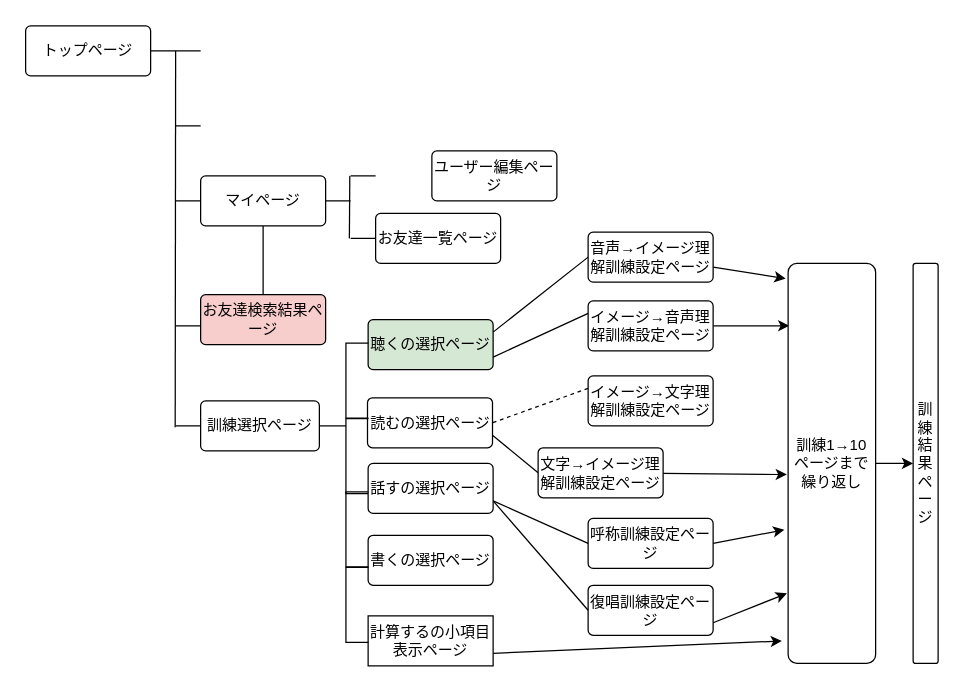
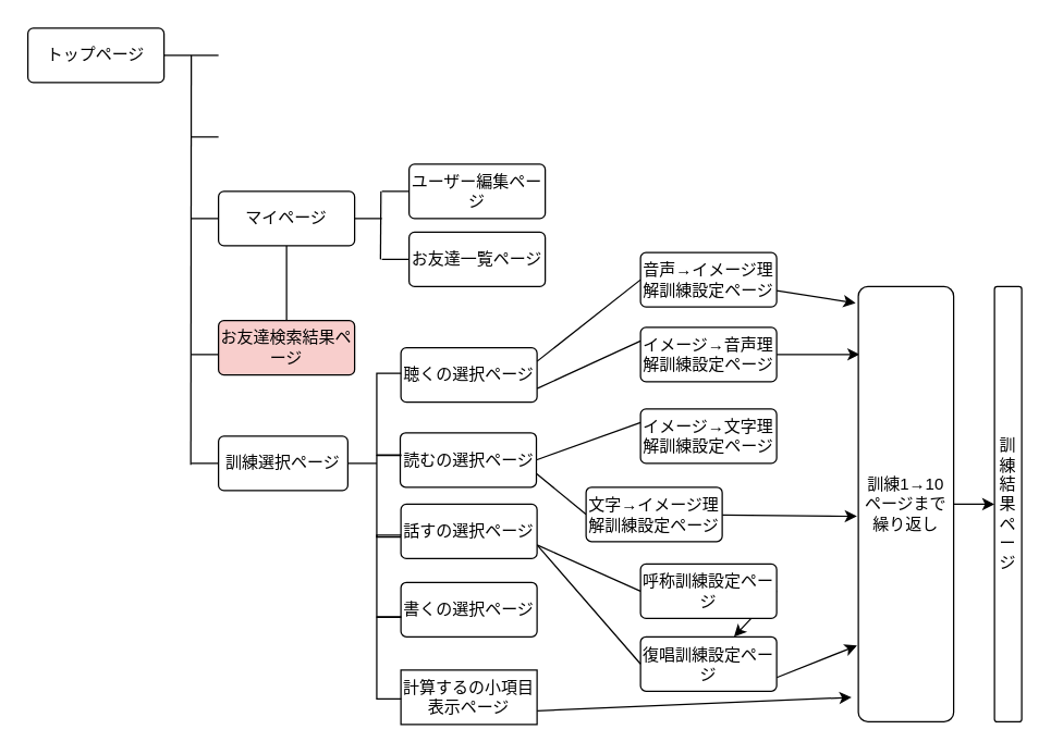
- <mxCell id="9" value="ユーザー編集ページ" style="rounded=1;arcSize=10;whiteSpace=wrap;html=1;align=center;" parent="1" vertex="1"><mxGeometry x="345" y="120" width="100" height="40" as="geometry" /></mxCell>
+ <mxCell id="9" value="ユーザー編集ページ" style="rounded=1;arcSize=10;whiteSpace=wrap;html=1;align=center;" parent="1" vertex="1"><mxGeometry x="300" y="120" width="100" height="40" as="geometry" /></mxCell>
- <mxCell id="26" value="聴くの選択ページ" style="rounded=1;arcSize=10;whiteSpace=wrap;html=1;align=center;fillColor=#d5e8d4;" parent="1" vertex="1"><mxGeometry x="294" y="255" width="100" height="40" as="geometry" /></mxCell>
+ <mxCell id="26" value="聴くの選択ページ" style="rounded=1;arcSize=10;whiteSpace=wrap;html=1;align=center;" parent="1" vertex="1"><mxGeometry x="294" y="255" width="100" height="40" as="geometry" /></mxCell>
- <mxCell id="30" style="edgeStyle=none;html=1;exitX=0;exitY=0.25;exitDx=0;exitDy=0;entryX=1;entryY=0.5;entryDx=0;entryDy=0;endArrow=none;endFill=0;dashed=1;" parent="1" source="31" target="25" edge="1"><mxGeometry relative="1" as="geometry" /></mxCell>
+ <mxCell id="30" style="edgeStyle=none;html=1;exitX=0;exitY=0.25;exitDx=0;exitDy=0;entryX=1;entryY=0.5;entryDx=0;entryDy=0;endArrow=none;endFill=0;" parent="1" source="31" target="25" edge="1"><mxGeometry relative="1" as="geometry" /></mxCell>
- <mxCell id="39" style="edgeStyle=none;html=1;exitX=1;exitY=0.5;exitDx=0;exitDy=0;startArrow=none;startFill=0;endArrow=classic;endFill=1;entryX=-0.043;entryY=0.666;entryDx=0;entryDy=0;entryPerimeter=0;" parent="1" source="40" edge="1" target="38"><mxGeometry relative="1" as="geometry"><mxPoint x="648" y="495" as="targetPoint" /></mxGeometry></mxCell>
+ <mxCell id="39" style="edgeStyle=none;html=1;exitX=1;exitY=0.5;exitDx=0;exitDy=0;startArrow=none;startFill=0;endArrow=classic;endFill=1;" parent="1" source="40" edge="1" target="11"><mxGeometry relative="1" as="geometry"><mxPoint x="648" y="495" as="targetPoint" /></mxGeometry></mxCell>
